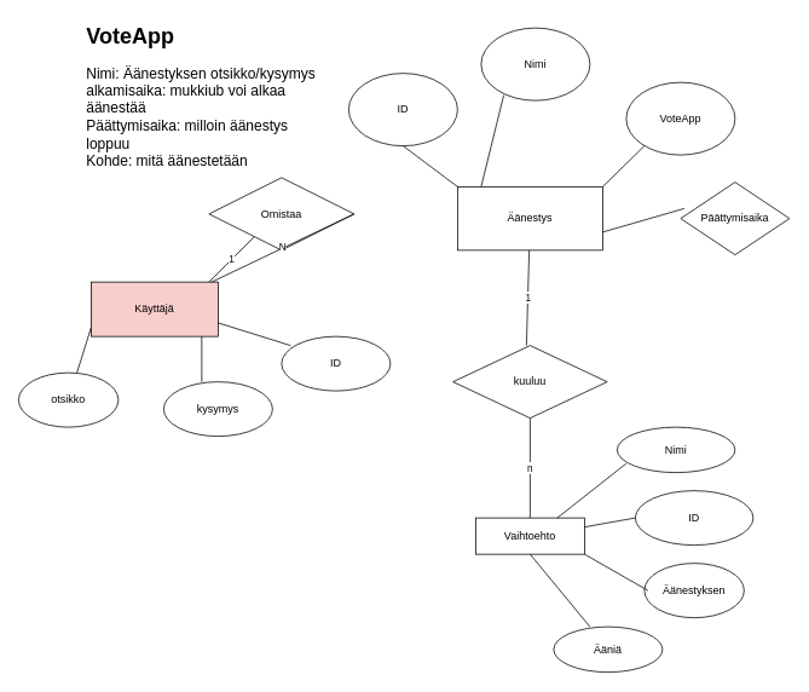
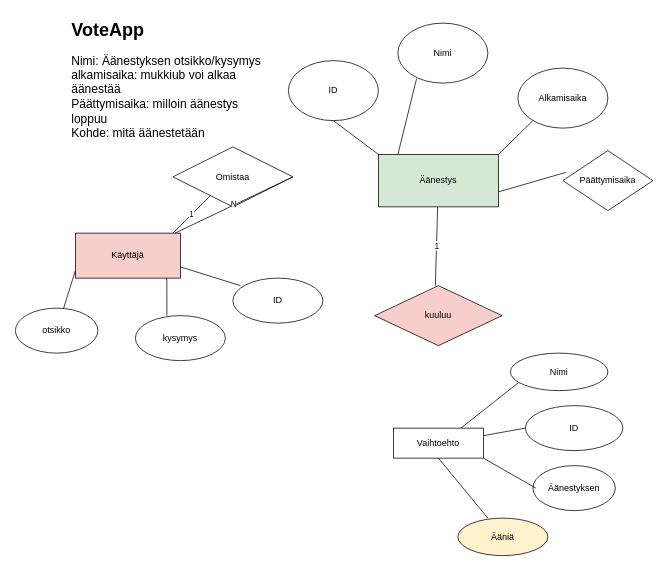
- <mxCell id="4" value="VoteApp" style="ellipse;whiteSpace=wrap;html=1;" vertex="1" parent="1"><mxGeometry x="690" y="90" width="120" height="80" as="geometry" /></mxCell>
+ <mxCell id="4" value="Alkamisaika" style="ellipse;whiteSpace=wrap;html=1;" vertex="1" parent="1"><mxGeometry x="690" y="90" width="120" height="80" as="geometry" /></mxCell>
- <mxCell id="6" value="Äänestys" style="rounded=0;whiteSpace=wrap;html=1;" vertex="1" parent="1"><mxGeometry x="504" y="205" width="160" height="70" as="geometry" /></mxCell>
+ <mxCell id="6" value="Äänestys" style="rounded=0;whiteSpace=wrap;html=1;fillColor=#d5e8d4;" vertex="1" parent="1"><mxGeometry x="504" y="205" width="160" height="70" as="geometry" /></mxCell>
- <mxCell id="12" value="kuuluu" style="rhombus;whiteSpace=wrap;html=1;" vertex="1" parent="1"><mxGeometry x="499" y="380" width="170" height="80" as="geometry" /></mxCell>
+ <mxCell id="12" value="kuuluu" style="rhombus;whiteSpace=wrap;html=1;fillColor=#f8cecc;" vertex="1" parent="1"><mxGeometry x="499" y="380" width="170" height="80" as="geometry" /></mxCell>
- <mxCell id="15" value="n" style="endArrow=none;html=1;exitX=0.5;exitY=0;exitDx=0;exitDy=0;" edge="1" parent="1" source="14" target="12"><mxGeometry width="50" height="50" relative="1" as="geometry"><mxPoint x="540" y="510" as="sourcePoint" /><mxPoint x="590" y="460" as="targetPoint" /></mxGeometry></mxCell>
- <mxCell id="18" value="Ääniä" style="ellipse;whiteSpace=wrap;html=1;" vertex="1" parent="1"><mxGeometry x="610" y="690" width="120" height="50" as="geometry" /></mxCell>
+ <mxCell id="18" value="Ääniä" style="ellipse;whiteSpace=wrap;html=1;fillColor=#fff2cc;" vertex="1" parent="1"><mxGeometry x="610" y="690" width="120" height="50" as="geometry" /></mxCell>
